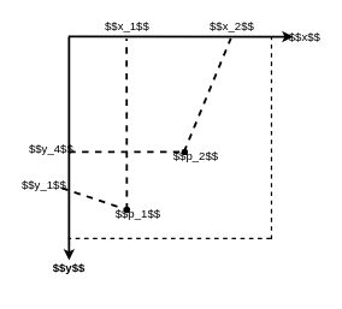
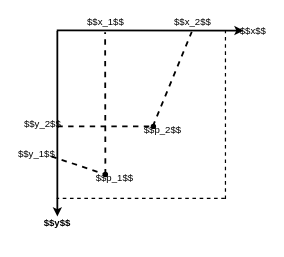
- <mxCell id="9" value="$$y_4$$" style="text;html=1;align=center;verticalAlign=middle;resizable=0;points=[];autosize=1;strokeColor=none;fillColor=none;fontSize=16;fontColor=#000000;" vertex="1" parent="1"><mxGeometry x="30" y="190" width="80" height="30" as="geometry" /></mxCell>
+ <mxCell id="9" value="$$y_2$$" style="text;html=1;align=center;verticalAlign=middle;resizable=0;points=[];autosize=1;strokeColor=none;fillColor=none;fontSize=16;fontColor=#000000;" vertex="1" parent="1"><mxGeometry x="30" y="190" width="80" height="30" as="geometry" /></mxCell>
